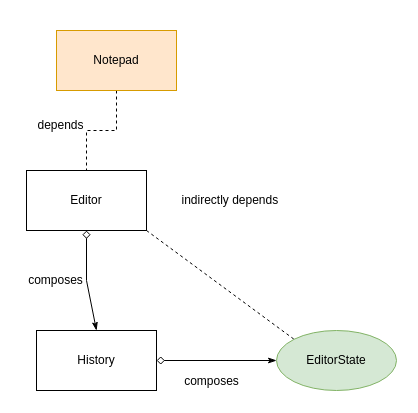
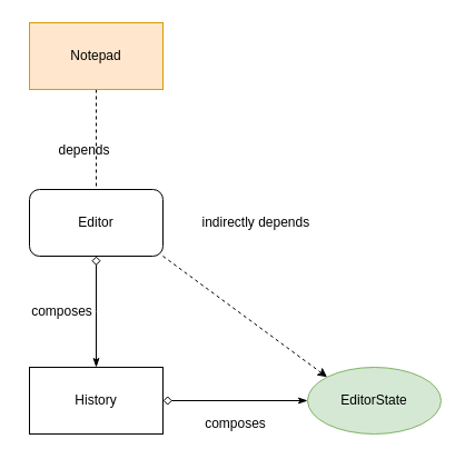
- <mxCell id="8" value="Notepad" style="rounded=0;whiteSpace=wrap;html=1;fillColor=#ffe6cc;strokeColor=#d79b00;" vertex="1" parent="1"><mxGeometry x="56" y="30" width="120" height="60" as="geometry" /></mxCell>
+ <mxCell id="8" value="Notepad" style="rounded=0;whiteSpace=wrap;html=1;fillColor=#ffe6cc;strokeColor=#d79b00;" vertex="1" parent="1"><mxGeometry x="26" y="20" width="120" height="60" as="geometry" /></mxCell>
- <mxCell id="9" value="depends" style="text;html=1;align=center;verticalAlign=middle;resizable=0;points=[];;autosize=1;" vertex="1" parent="1"><mxGeometry x="30" y="115" width="60" height="20" as="geometry" /></mxCell>
+ <mxCell id="9" value="depends" style="text;html=1;align=center;verticalAlign=middle;resizable=0;points=[];;autosize=1;" vertex="1" parent="1"><mxGeometry x="45" y="125" width="60" height="20" as="geometry" /></mxCell>
- <mxCell id="4" value="Editor" style="rounded=0;whiteSpace=wrap;html=1;" vertex="1" parent="1"><mxGeometry x="26" y="170" width="120" height="60" as="geometry" /></mxCell>
+ <mxCell id="4" value="Editor" style="whiteSpace=wrap;html=1;rounded=1;" vertex="1" parent="1"><mxGeometry x="26" y="170" width="120" height="60" as="geometry" /></mxCell>
- <mxCell id="3" style="edgeStyle=none;rounded=0;orthogonalLoop=1;jettySize=auto;html=1;exitX=1;exitY=1;exitDx=0;exitDy=0;entryX=0;entryY=0;entryDx=0;entryDy=0;startArrow=none;startFill=0;endArrow=none;endFill=1;dashed=1;" edge="1" parent="1" source="4" target="5"><mxGeometry relative="1" as="geometry" /></mxCell>
+ <mxCell id="3" style="edgeStyle=none;rounded=0;orthogonalLoop=1;jettySize=auto;html=1;exitX=1;exitY=1;exitDx=0;exitDy=0;entryX=0;entryY=0;entryDx=0;entryDy=0;startArrow=none;startFill=0;endArrow=classic;endFill=1;dashed=1;" edge="1" parent="1" source="4" target="5"><mxGeometry relative="1" as="geometry" /></mxCell>
- <mxCell id="6" value="History" style="rounded=0;whiteSpace=wrap;html=1;" vertex="1" parent="1"><mxGeometry x="36" y="330" width="120" height="60" as="geometry" /></mxCell>
+ <mxCell id="6" value="History" style="rounded=0;whiteSpace=wrap;html=1;" vertex="1" parent="1"><mxGeometry x="26" y="330" width="120" height="60" as="geometry" /></mxCell>
